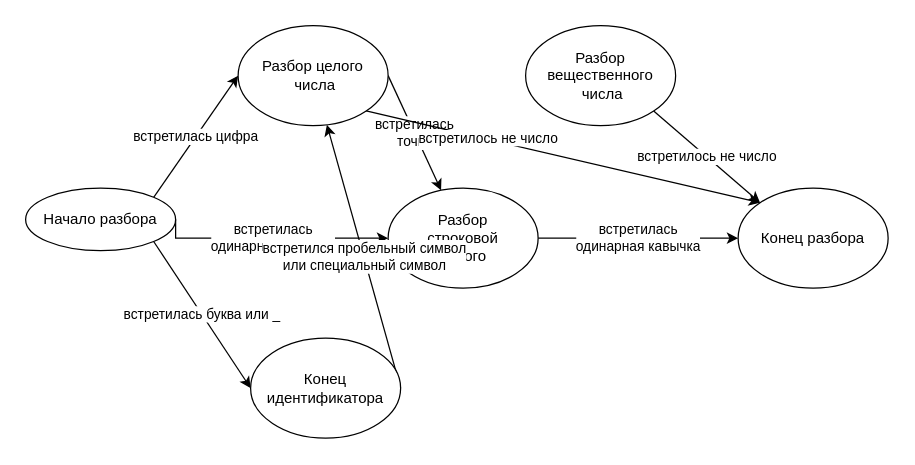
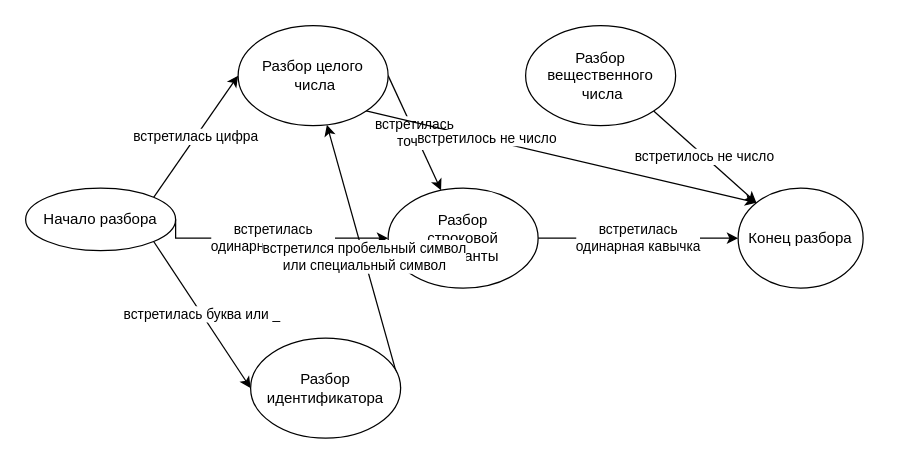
- <mxCell id="13" value="Разбор&lt;br&gt;строковой&lt;br&gt;целого" style="ellipse;whiteSpace=wrap;html=1;" vertex="1" parent="1"><mxGeometry x="310" y="150" width="120" height="80" as="geometry" /></mxCell>
+ <mxCell id="13" value="Разбор&lt;br&gt;строковой&lt;br&gt;константы" style="ellipse;whiteSpace=wrap;html=1;" vertex="1" parent="1"><mxGeometry x="310" y="150" width="120" height="80" as="geometry" /></mxCell>
- <mxCell id="6" value="Конец разбора" style="ellipse;whiteSpace=wrap;html=1;" vertex="1" parent="1"><mxGeometry x="590" y="150" width="120" height="80" as="geometry" /></mxCell>
+ <mxCell id="6" value="Конец разбора" style="ellipse;whiteSpace=wrap;html=1;" vertex="1" parent="1"><mxGeometry x="590" y="150" width="100" height="80" as="geometry" /></mxCell>
- <mxCell id="15" value="Конец&lt;br&gt;идентификатора" style="ellipse;whiteSpace=wrap;html=1;" vertex="1" parent="1"><mxGeometry x="200" y="270" width="120" height="80" as="geometry" /></mxCell>
+ <mxCell id="15" value="Разбор&lt;br&gt;идентификатора" style="ellipse;whiteSpace=wrap;html=1;" vertex="1" parent="1"><mxGeometry x="200" y="270" width="120" height="80" as="geometry" /></mxCell>
